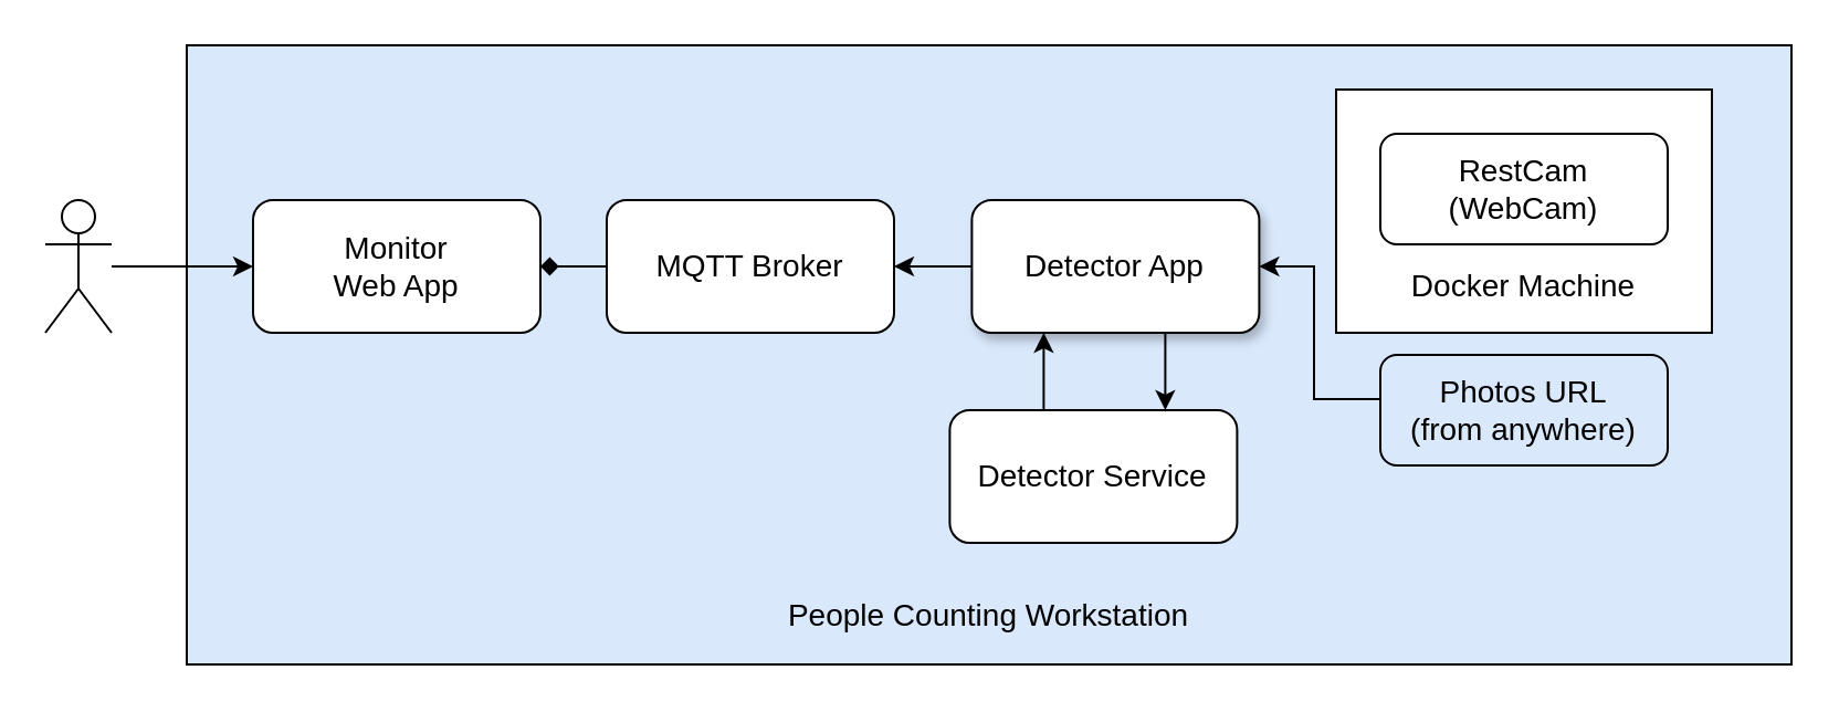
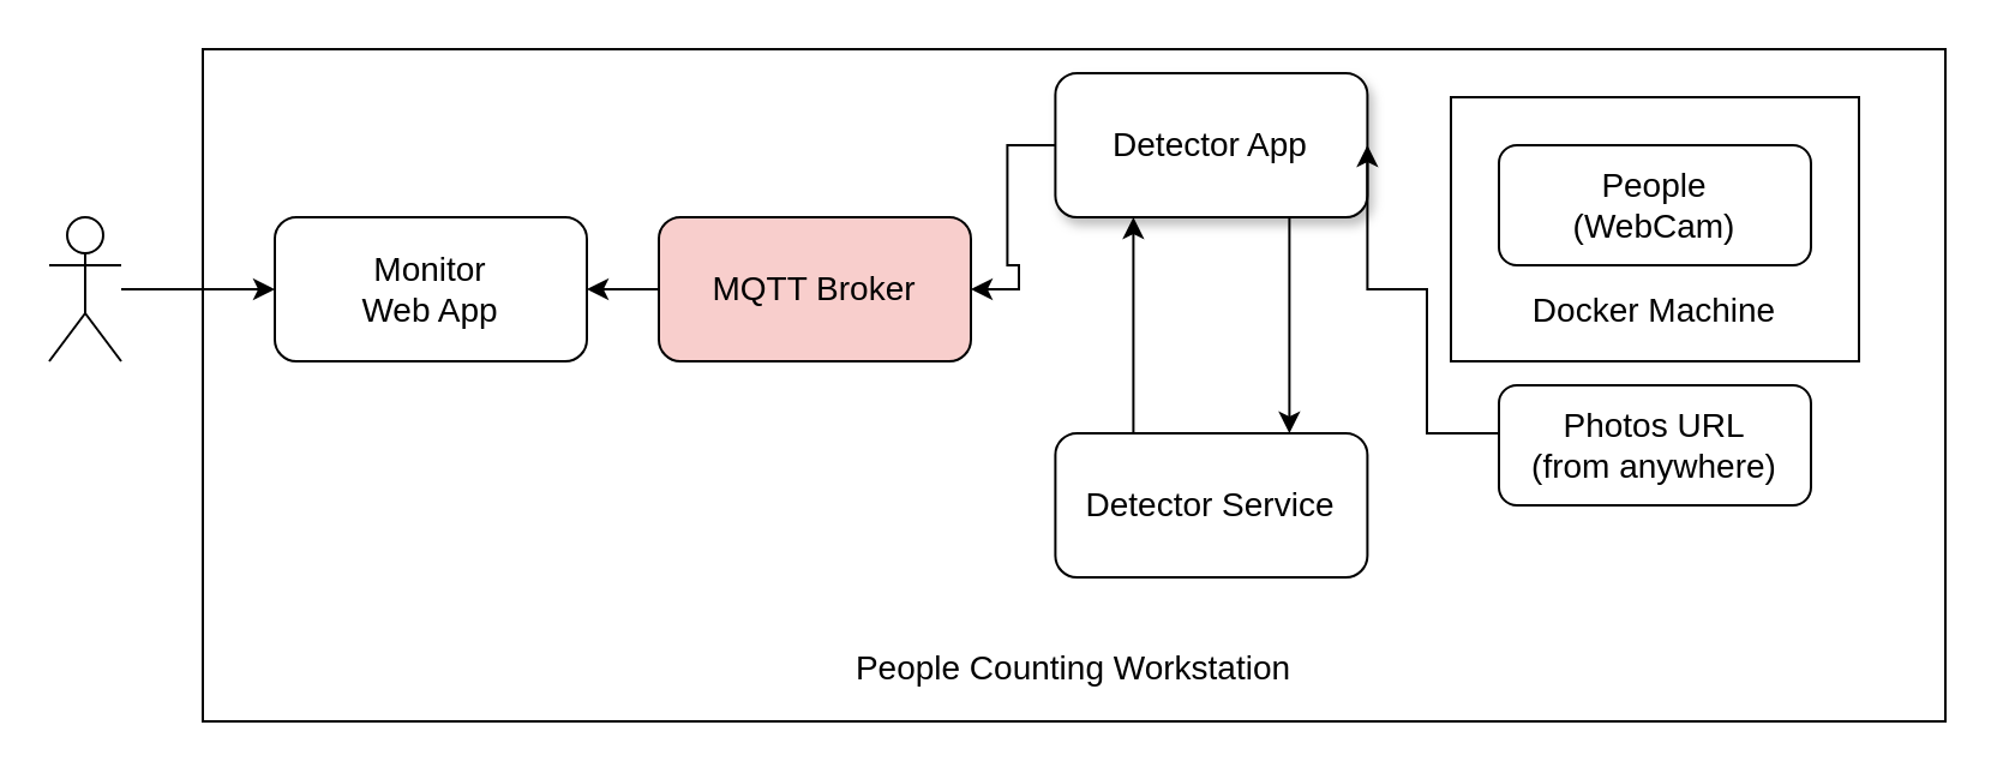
- <mxCell id="9" value="RestCam&lt;br&gt;(WebCam)" style="rounded=1;whiteSpace=wrap;html=1;fontSize=14;" parent="1" vertex="1"><mxGeometry x="624" y="60" width="130" height="50" as="geometry" /></mxCell>
+ <mxCell id="9" value="People&lt;br&gt;(WebCam)" style="rounded=1;whiteSpace=wrap;html=1;fontSize=14;" parent="1" vertex="1"><mxGeometry x="624" y="60" width="130" height="50" as="geometry" /></mxCell>
- <mxCell id="6" style="edgeStyle=orthogonalEdgeStyle;rounded=0;orthogonalLoop=1;jettySize=auto;html=1;entryX=1;entryY=0.5;entryDx=0;entryDy=0;fontSize=14;endArrow=diamond;" parent="1" source="7" target="8" edge="1"><mxGeometry relative="1" as="geometry" /></mxCell>
+ <mxCell id="6" style="edgeStyle=orthogonalEdgeStyle;rounded=0;orthogonalLoop=1;jettySize=auto;html=1;entryX=1;entryY=0.5;entryDx=0;entryDy=0;fontSize=14;" parent="1" source="7" target="8" edge="1"><mxGeometry relative="1" as="geometry" /></mxCell>
- <mxCell id="7" value="MQTT Broker" style="rounded=1;whiteSpace=wrap;html=1;fontSize=14;" parent="1" vertex="1"><mxGeometry x="274" y="90" width="130" height="60" as="geometry" /></mxCell>
+ <mxCell id="7" value="MQTT Broker" style="rounded=1;whiteSpace=wrap;html=1;fontSize=14;fillColor=#f8cecc;" parent="1" vertex="1"><mxGeometry x="274" y="90" width="130" height="60" as="geometry" /></mxCell>
- <mxCell id="12" value="Detector App" style="rounded=1;whiteSpace=wrap;html=1;fontSize=14;shadow=1;fontStyle=0" parent="1" vertex="1"><mxGeometry x="439.2" y="90" width="130" height="60" as="geometry" /></mxCell>
+ <mxCell id="12" value="Detector App" style="rounded=1;whiteSpace=wrap;html=1;fontSize=14;shadow=1;fontStyle=0" parent="1" vertex="1"><mxGeometry x="439.2" y="30" width="130" height="60" as="geometry" /></mxCell>
- <mxCell id="2" value="&lt;br&gt;&lt;br&gt;&lt;br&gt;&lt;br&gt;&lt;br&gt;&lt;br&gt;&lt;br&gt;&lt;br&gt;&lt;br&gt;&lt;br&gt;&lt;br&gt;&lt;br&gt;&lt;br&gt;&lt;br&gt;People Counting Workstation" style="rounded=0;whiteSpace=wrap;html=1;fontSize=14;fillColor=#dae8fc;" parent="1" vertex="1"><mxGeometry x="84" y="20" width="726" height="280" as="geometry" /></mxCell>
+ <mxCell id="2" value="&lt;br&gt;&lt;br&gt;&lt;br&gt;&lt;br&gt;&lt;br&gt;&lt;br&gt;&lt;br&gt;&lt;br&gt;&lt;br&gt;&lt;br&gt;&lt;br&gt;&lt;br&gt;&lt;br&gt;&lt;br&gt;People Counting Workstation" style="rounded=0;whiteSpace=wrap;html=1;fontSize=14;" parent="1" vertex="1"><mxGeometry x="84" y="20" width="726" height="280" as="geometry" /></mxCell>
- <mxCell id="14" value="Photos URL&lt;br&gt;(from anywhere)" style="rounded=1;whiteSpace=wrap;html=1;fontSize=14;fillColor=#dae8fc;" parent="1" vertex="1"><mxGeometry x="624" y="160" width="130" height="50" as="geometry" /></mxCell>
+ <mxCell id="14" value="Photos URL&lt;br&gt;(from anywhere)" style="rounded=1;whiteSpace=wrap;html=1;fontSize=14;" parent="1" vertex="1"><mxGeometry x="624" y="160" width="130" height="50" as="geometry" /></mxCell>
- <mxCell id="5" value="Detector Service" style="rounded=1;whiteSpace=wrap;html=1;fontSize=14;fontStyle=0" parent="1" vertex="1"><mxGeometry x="429.2" y="185" width="130" height="60" as="geometry" /></mxCell>
+ <mxCell id="5" value="Detector Service" style="rounded=1;whiteSpace=wrap;html=1;fontSize=14;fontStyle=0" parent="1" vertex="1"><mxGeometry x="439.2" y="180" width="130" height="60" as="geometry" /></mxCell>
